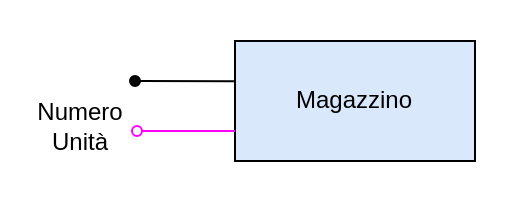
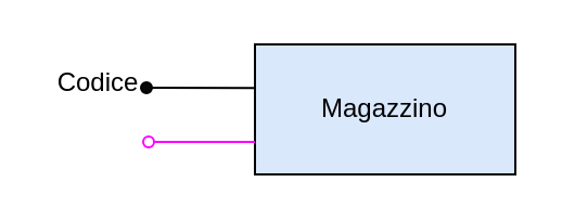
+ <mxCell id="5" value="Codice" style="text;html=1;strokeColor=none;fillColor=none;align=center;verticalAlign=middle;whiteSpace=wrap;rounded=0;" parent="1" vertex="1"><mxGeometry x="24.5" y="28" width="40" height="20" as="geometry" /></mxCell>
- <mxCell id="8" value="Numero&lt;br&gt;Unità" style="text;html=1;strokeColor=none;fillColor=none;align=center;verticalAlign=middle;whiteSpace=wrap;rounded=0;" parent="1" vertex="1"><mxGeometry x="20" y="53" width="40" height="20" as="geometry" /></mxCell>
